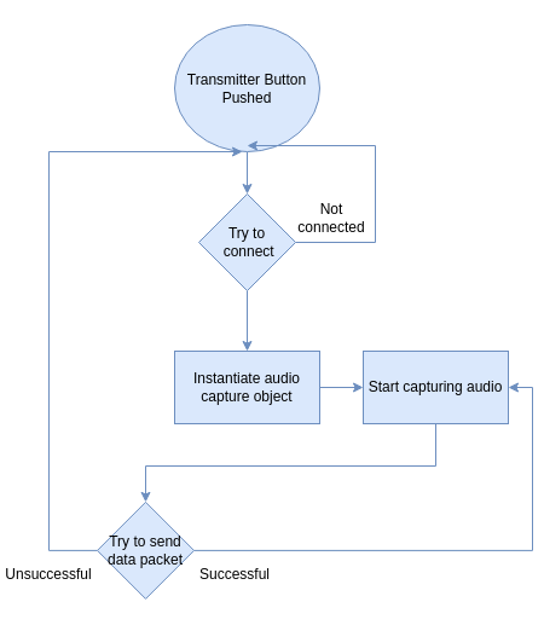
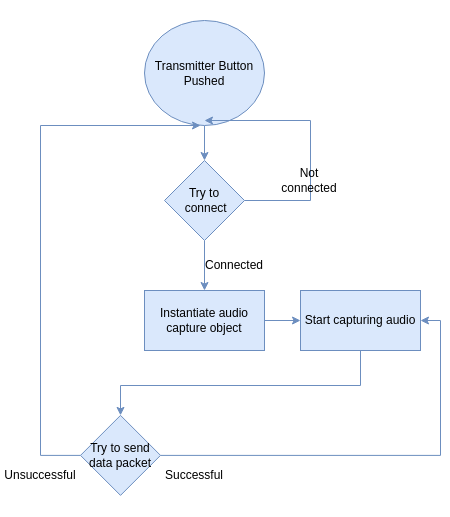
- <mxCell id="7" value="Not connected" style="text;html=1;strokeColor=none;fillColor=none;align=center;verticalAlign=middle;whiteSpace=wrap;rounded=0;" vertex="1" parent="1"><mxGeometry x="254" y="170" width="40" height="20" as="geometry" /></mxCell>
+ <mxCell id="7" value="Not connected" style="text;html=1;strokeColor=none;fillColor=none;align=center;verticalAlign=middle;whiteSpace=wrap;rounded=0;" vertex="1" parent="1"><mxGeometry x="289" y="170" width="40" height="20" as="geometry" /></mxCell>
+ <mxCell id="11" value="Connected" style="text;html=1;strokeColor=none;fillColor=none;align=center;verticalAlign=middle;whiteSpace=wrap;rounded=0;" vertex="1" parent="1"><mxGeometry x="214" y="255" width="40" height="20" as="geometry" /></mxCell>
